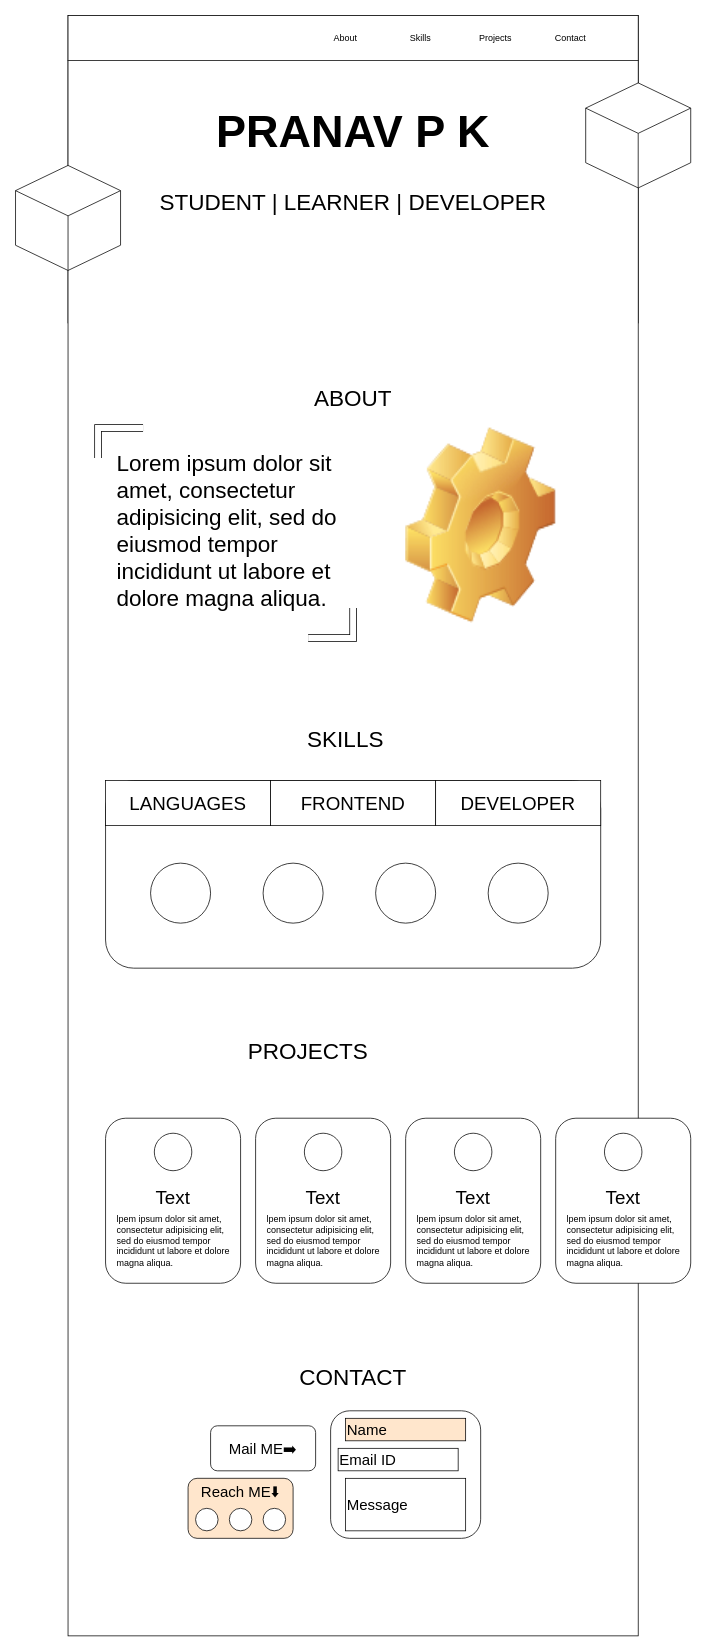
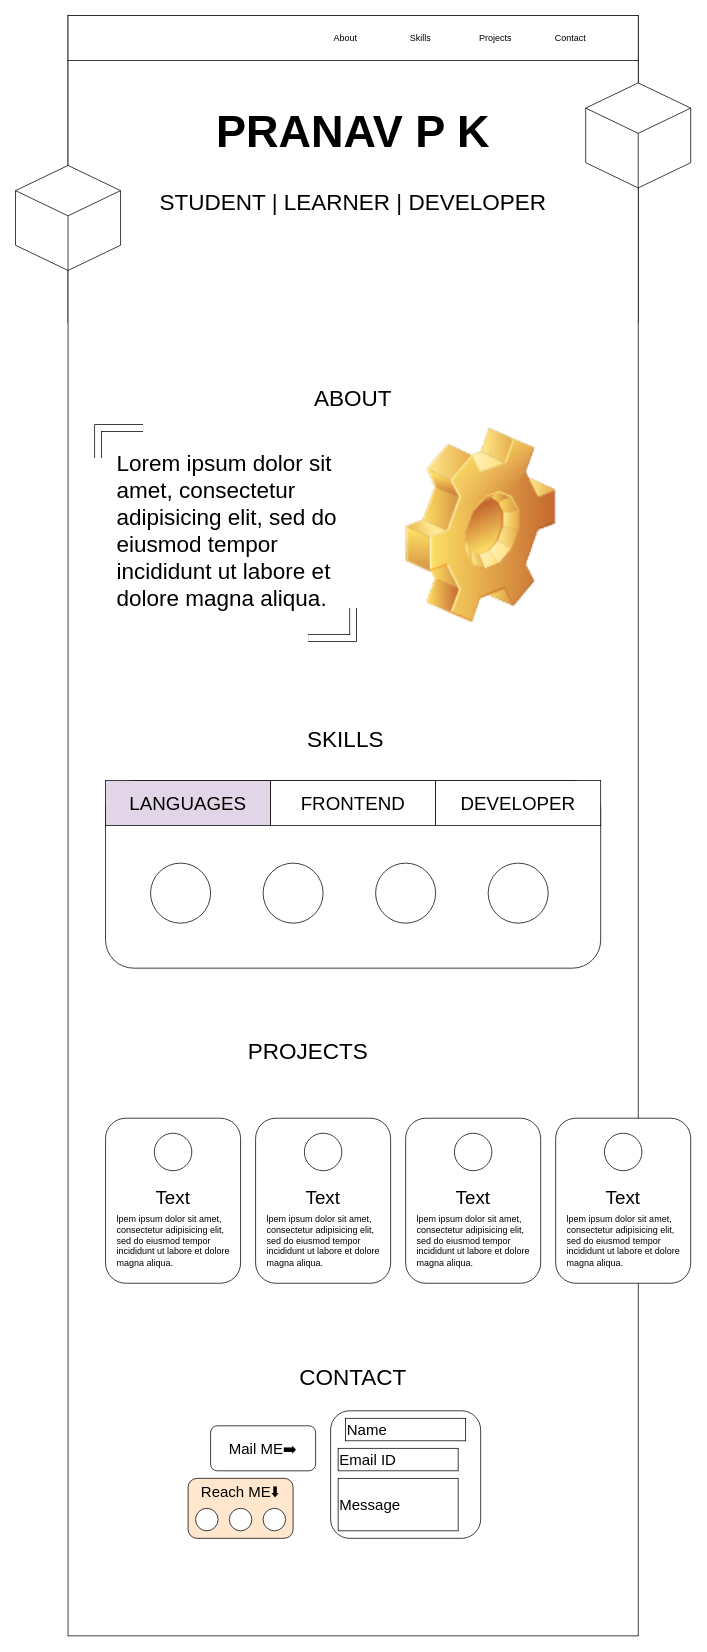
- <mxCell id="16" value="LANGUAGES" style="rounded=0;whiteSpace=wrap;html=1;labelBorderColor=none;strokeWidth=1;fontSize=25;" vertex="1" parent="1"><mxGeometry x="140" y="1040" width="220" height="60" as="geometry" /></mxCell>
+ <mxCell id="16" value="LANGUAGES" style="rounded=0;whiteSpace=wrap;html=1;labelBorderColor=none;strokeWidth=1;fontSize=25;fillColor=#e1d5e7;" vertex="1" parent="1"><mxGeometry x="140" y="1040" width="220" height="60" as="geometry" /></mxCell>
- <mxCell id="51" value="Name" style="rounded=0;whiteSpace=wrap;html=1;shadow=0;glass=0;labelBorderColor=none;sketch=0;strokeWidth=1;fontSize=20;align=left;fillColor=#ffe6cc;" vertex="1" parent="44"><mxGeometry x="210" y="10" width="160" height="30" as="geometry" /></mxCell>
+ <mxCell id="51" value="Name" style="rounded=0;whiteSpace=wrap;html=1;shadow=0;glass=0;labelBorderColor=none;sketch=0;strokeWidth=1;fontSize=20;align=left;" vertex="1" parent="44"><mxGeometry x="210" y="10" width="160" height="30" as="geometry" /></mxCell>
- <mxCell id="53" value="Message" style="rounded=0;whiteSpace=wrap;html=1;shadow=0;glass=0;labelBorderColor=none;sketch=0;strokeWidth=1;fontSize=20;align=left;" vertex="1" parent="44"><mxGeometry x="210" y="90" width="160" height="70" as="geometry" /></mxCell>
+ <mxCell id="53" value="Message" style="rounded=0;whiteSpace=wrap;html=1;shadow=0;glass=0;labelBorderColor=none;sketch=0;strokeWidth=1;fontSize=20;align=left;" vertex="1" parent="44"><mxGeometry x="200" y="90" width="160" height="70" as="geometry" /></mxCell>
